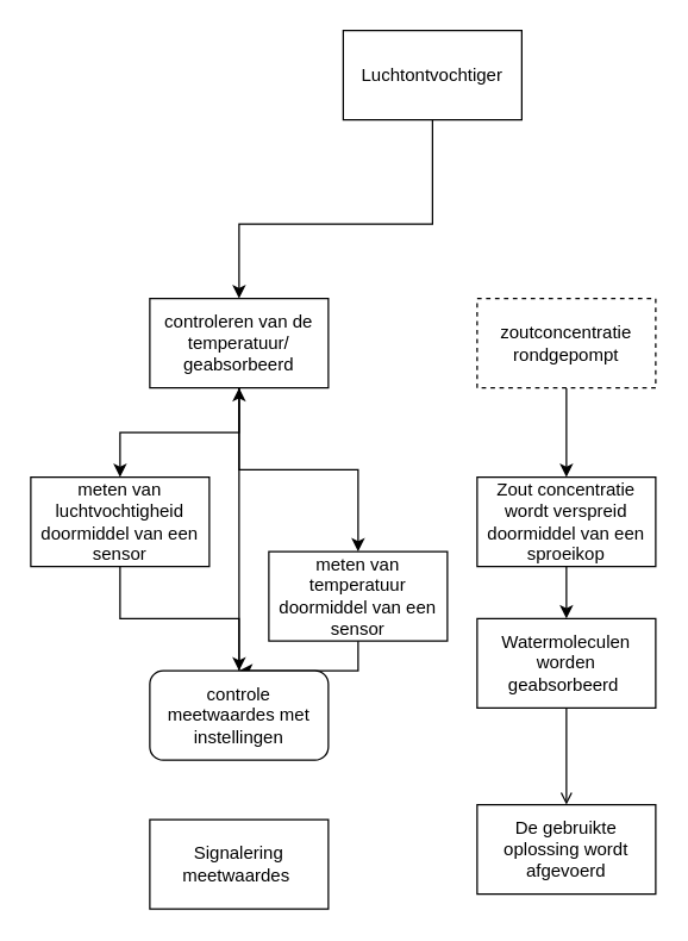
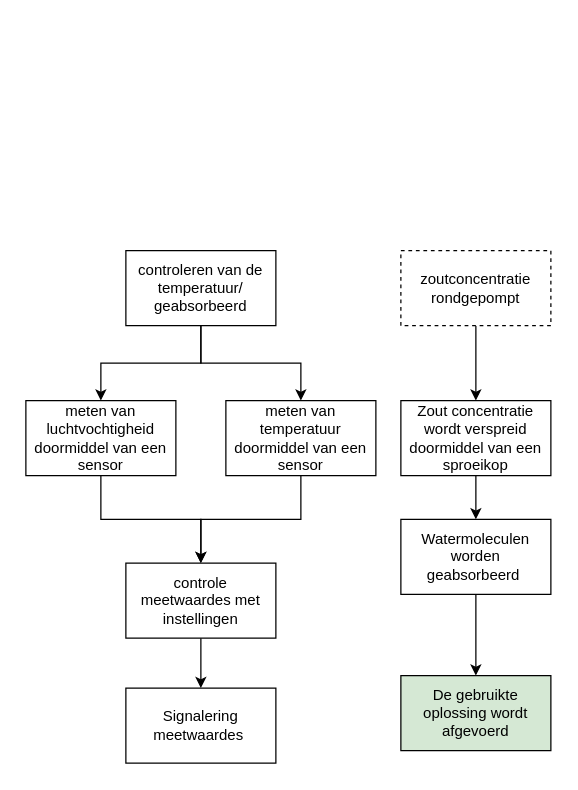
- <mxCell id="3" value="Luchtontvochtiger" style="rounded=0;whiteSpace=wrap;html=1;" vertex="1" parent="1"><mxGeometry x="230" y="20" width="120" height="60" as="geometry" /></mxCell>
- <mxCell id="2" style="edgeStyle=orthogonalEdgeStyle;rounded=0;orthogonalLoop=1;jettySize=auto;html=1;" edge="1" parent="1" source="3" target="10"><mxGeometry relative="1" as="geometry"><Array as="points"><mxPoint x="290" y="150" /><mxPoint x="160" y="150" /></Array></mxGeometry></mxCell>
- <mxCell id="18" style="edgeStyle=orthogonalEdgeStyle;rounded=0;orthogonalLoop=1;jettySize=auto;html=1;" edge="1" parent="1" source="19" target="10"><mxGeometry relative="1" as="geometry" /></mxCell>
+ <mxCell id="18" style="edgeStyle=orthogonalEdgeStyle;rounded=0;orthogonalLoop=1;jettySize=auto;html=1;" edge="1" parent="1" source="19" target="20"><mxGeometry relative="1" as="geometry" /></mxCell>
- <mxCell id="7" value="meten van temperatuur doormiddel van een sensor" style="whiteSpace=wrap;html=1;" vertex="1" parent="1"><mxGeometry x="180" y="370" width="120" height="60" as="geometry" /></mxCell>
+ <mxCell id="7" value="meten van temperatuur doormiddel van een sensor" style="whiteSpace=wrap;html=1;" vertex="1" parent="1"><mxGeometry x="180" y="320" width="120" height="60" as="geometry" /></mxCell>
- <mxCell id="19" value="controle meetwaardes met instellingen" style="whiteSpace=wrap;html=1;rounded=1;" vertex="1" parent="1"><mxGeometry x="100" y="450" width="120" height="60" as="geometry" /></mxCell>
+ <mxCell id="19" value="controle meetwaardes met instellingen" style="whiteSpace=wrap;html=1;" vertex="1" parent="1"><mxGeometry x="100" y="450" width="120" height="60" as="geometry" /></mxCell>
- <mxCell id="11" style="edgeStyle=orthogonalEdgeStyle;rounded=0;orthogonalLoop=1;jettySize=auto;html=1;endArrow=open;" edge="1" parent="1" source="12" target="15"><mxGeometry relative="1" as="geometry" /></mxCell>
+ <mxCell id="11" style="edgeStyle=orthogonalEdgeStyle;rounded=0;orthogonalLoop=1;jettySize=auto;html=1;" edge="1" parent="1" source="12" target="15"><mxGeometry relative="1" as="geometry" /></mxCell>
- <mxCell id="15" value="De gebruikte oplossing wordt afgevoerd" style="whiteSpace=wrap;html=1;" vertex="1" parent="1"><mxGeometry x="320" y="540" width="120" height="60" as="geometry" /></mxCell>
+ <mxCell id="15" value="De gebruikte oplossing wordt afgevoerd" style="whiteSpace=wrap;html=1;fillColor=#d5e8d4;" vertex="1" parent="1"><mxGeometry x="320" y="540" width="120" height="60" as="geometry" /></mxCell>
